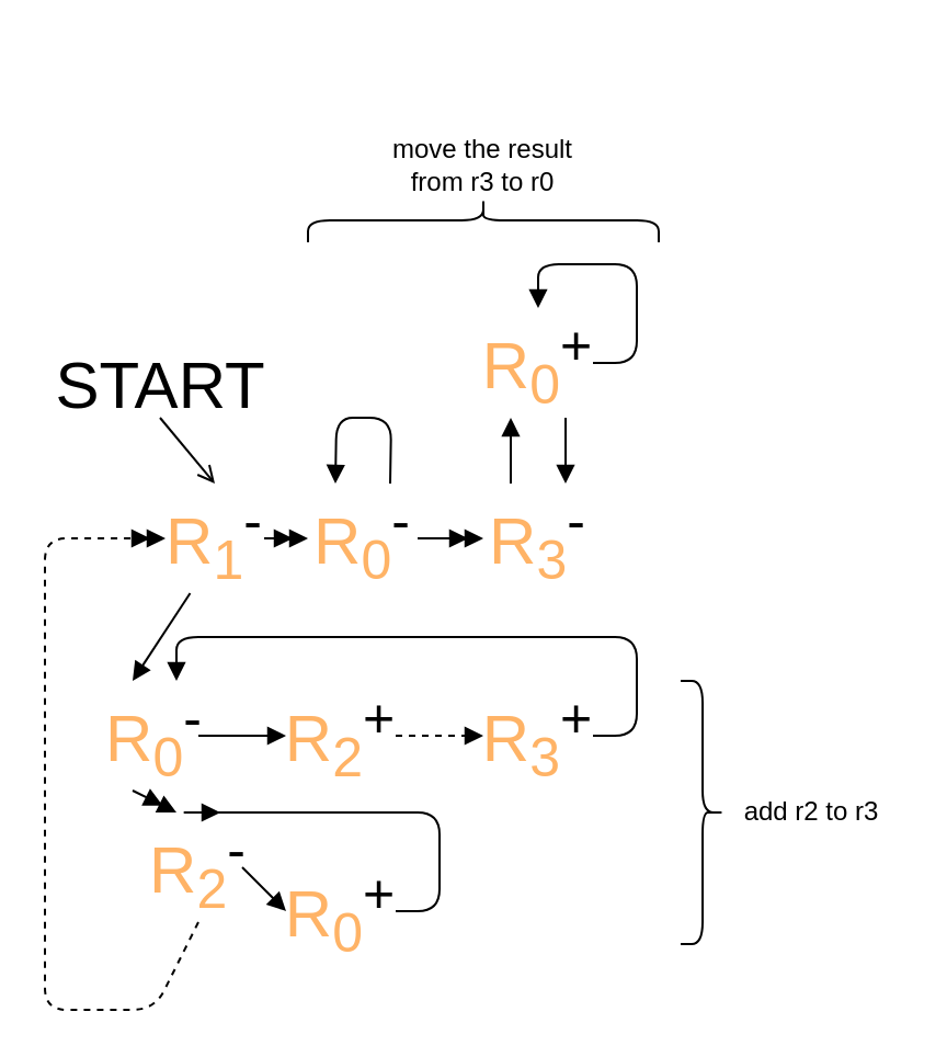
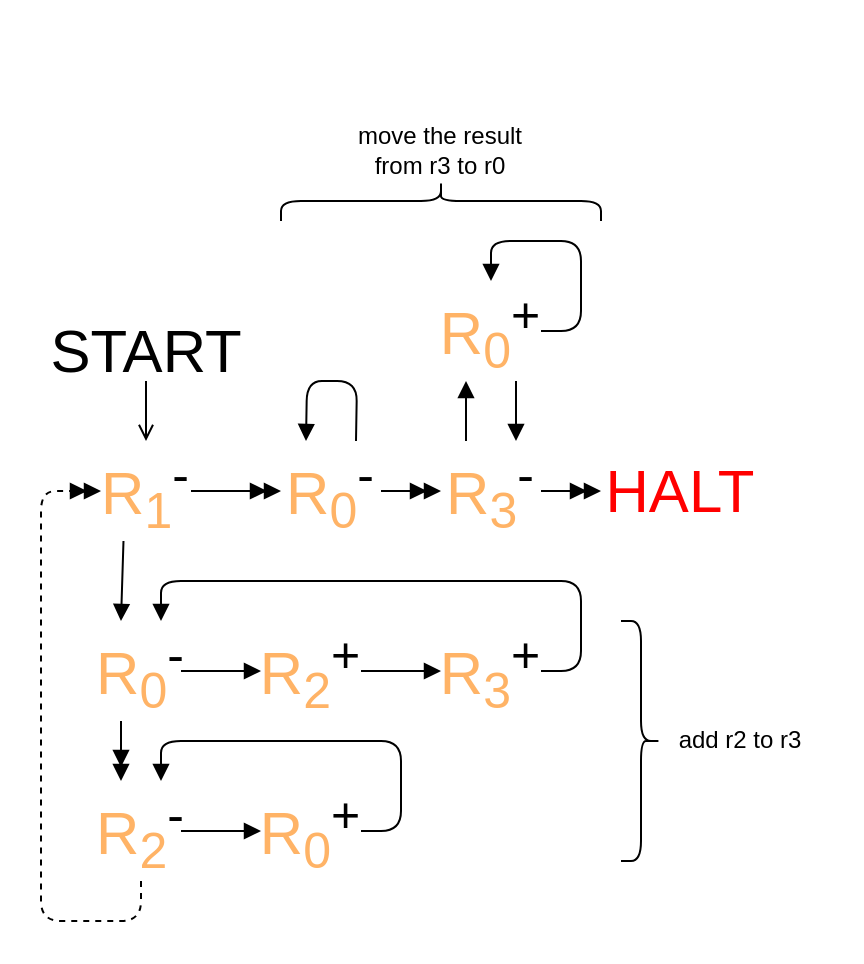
- <mxCell id="4" value="&lt;font color=&quot;#ffb366&quot;&gt;R&lt;sub&gt;1&lt;/sub&gt;&lt;/font&gt;&lt;sup&gt;-&lt;/sup&gt;" style="text;html=1;strokeColor=none;fillColor=none;align=center;verticalAlign=middle;whiteSpace=wrap;rounded=0;fontSize=30;" vertex="1" parent="1"><mxGeometry x="75" y="220" width="45" height="50" as="geometry" /></mxCell>
+ <mxCell id="4" value="&lt;font color=&quot;#ffb366&quot;&gt;R&lt;sub&gt;1&lt;/sub&gt;&lt;/font&gt;&lt;sup&gt;-&lt;/sup&gt;" style="text;html=1;strokeColor=none;fillColor=none;align=center;verticalAlign=middle;whiteSpace=wrap;rounded=0;fontSize=30;" vertex="1" parent="1"><mxGeometry x="50" y="220" width="45" height="50" as="geometry" /></mxCell>
+ <mxCell id="23" style="edgeStyle=none;html=1;exitX=1;exitY=0.5;exitDx=0;exitDy=0;entryX=0;entryY=0.5;entryDx=0;entryDy=0;endArrow=doubleBlock;endFill=1;" edge="1" parent="1" source="24" target="28"><mxGeometry relative="1" as="geometry" /></mxCell>
+ <mxCell id="28" value="HALT" style="text;html=1;strokeColor=none;fillColor=none;align=center;verticalAlign=middle;whiteSpace=wrap;rounded=0;fontSize=30;fontColor=#FF0000;" vertex="1" parent="1"><mxGeometry x="300" y="230" width="80" height="30" as="geometry" /></mxCell>
- <mxCell id="8" style="edgeStyle=none;html=1;exitX=1;exitY=0.5;exitDx=0;exitDy=0;entryX=0;entryY=0.5;entryDx=0;entryDy=0;endArrow=block;endFill=1;dashed=1;" edge="1" parent="1" source="9" target="11"><mxGeometry relative="1" as="geometry" /></mxCell>
+ <mxCell id="8" style="edgeStyle=none;html=1;exitX=1;exitY=0.5;exitDx=0;exitDy=0;entryX=0;entryY=0.5;entryDx=0;entryDy=0;endArrow=block;endFill=1;" edge="1" parent="1" source="9" target="11"><mxGeometry relative="1" as="geometry" /></mxCell>
- <mxCell id="14" value="&lt;font color=&quot;#ffb366&quot;&gt;R&lt;sub&gt;2&lt;/sub&gt;&lt;/font&gt;&lt;sup&gt;-&lt;/sup&gt;" style="text;html=1;strokeColor=none;fillColor=none;align=center;verticalAlign=middle;whiteSpace=wrap;rounded=0;fontSize=30;" vertex="1" parent="1"><mxGeometry x="70" y="370" width="40" height="50" as="geometry" /></mxCell>
+ <mxCell id="14" value="&lt;font color=&quot;#ffb366&quot;&gt;R&lt;sub&gt;2&lt;/sub&gt;&lt;/font&gt;&lt;sup&gt;-&lt;/sup&gt;" style="text;html=1;strokeColor=none;fillColor=none;align=center;verticalAlign=middle;whiteSpace=wrap;rounded=0;fontSize=30;" vertex="1" parent="1"><mxGeometry x="50" y="390" width="40" height="50" as="geometry" /></mxCell>
